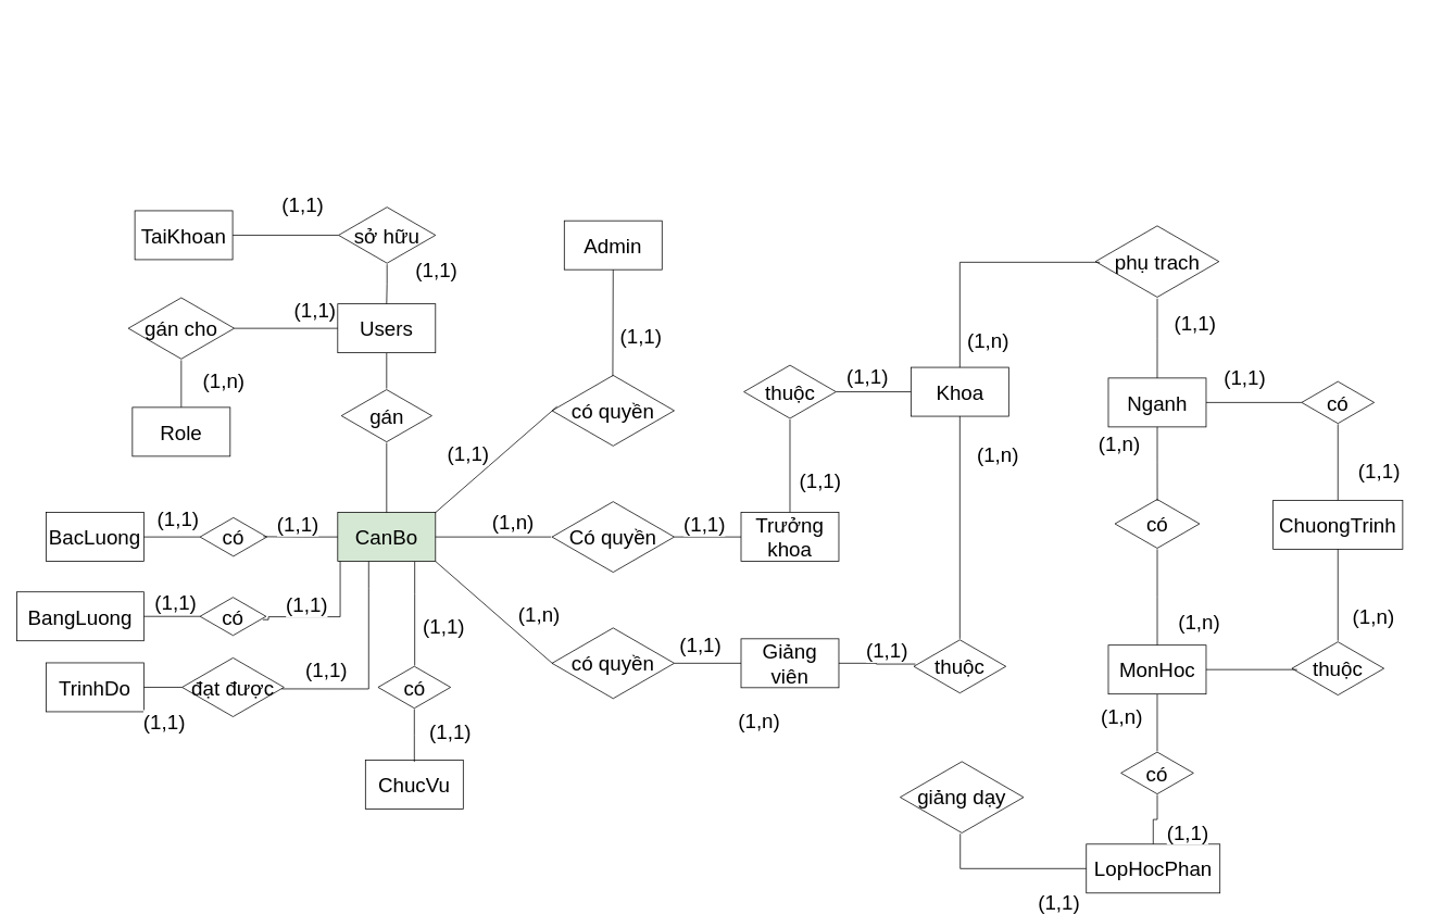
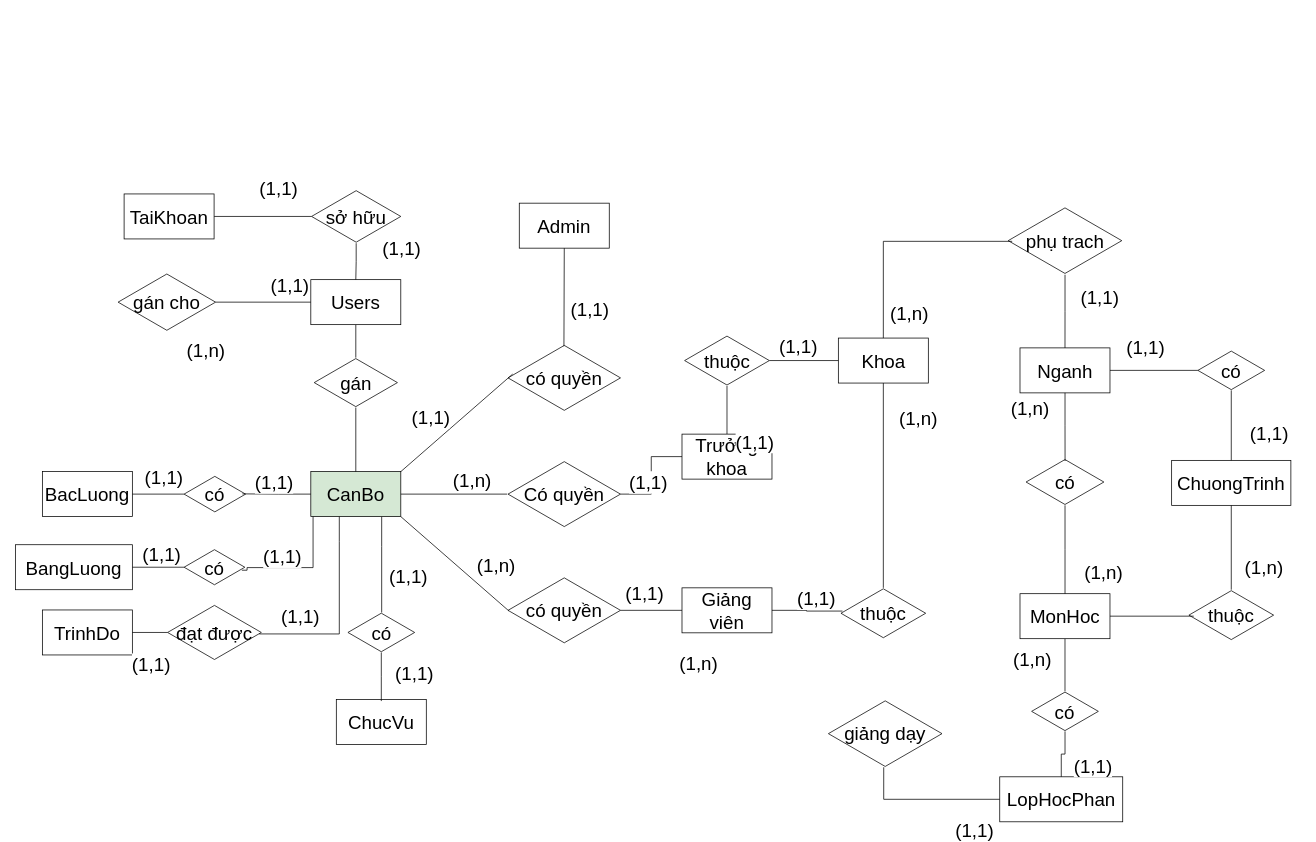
- <mxCell id="24" style="edgeStyle=orthogonalEdgeStyle;rounded=0;orthogonalLoop=1;jettySize=auto;html=1;fontFamily=Helvetica;fontSize=25;fontColor=default;endArrow=none;endFill=0;" parent="1" source="25" target="35" edge="1"><mxGeometry relative="1" as="geometry" /></mxCell>
- <mxCell id="25" value="Role" style="rounded=0;whiteSpace=wrap;html=1;strokeColor=default;align=center;verticalAlign=middle;fontFamily=Helvetica;fontSize=25;fontColor=default;fillColor=default;flipV=1;" parent="1" vertex="1"><mxGeometry x="162" y="499" width="120" height="60" as="geometry" /></mxCell>
- <mxCell id="14" value="Trưởng khoa" style="rounded=0;whiteSpace=wrap;html=1;strokeColor=default;align=center;verticalAlign=middle;fontFamily=Helvetica;fontSize=25;fontColor=default;fillColor=default;" parent="1" vertex="1"><mxGeometry x="909" y="628" width="120" height="60" as="geometry" /></mxCell>
+ <mxCell id="14" value="Trưởng khoa" style="rounded=0;whiteSpace=wrap;html=1;strokeColor=default;align=center;verticalAlign=middle;fontFamily=Helvetica;fontSize=25;fontColor=default;fillColor=default;" parent="1" vertex="1"><mxGeometry x="909" y="578" width="120" height="60" as="geometry" /></mxCell>
